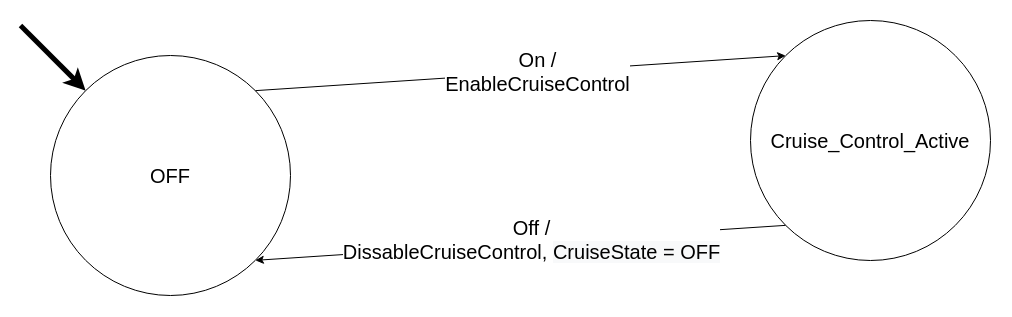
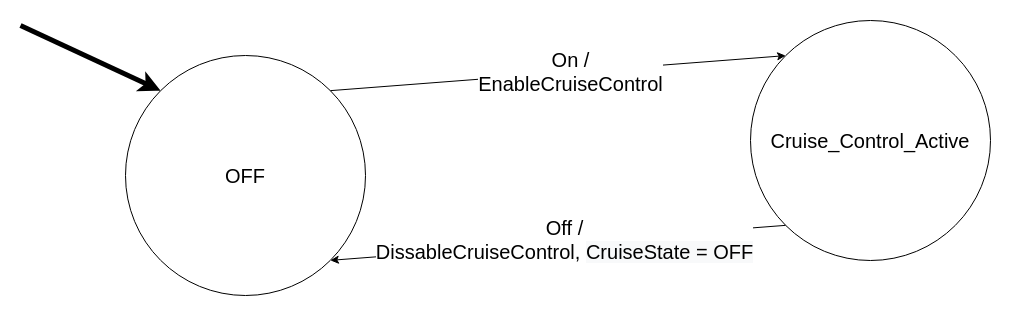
- <mxCell id="2" value="&lt;span style=&quot;font-size: 20px&quot;&gt;OFF&lt;/span&gt;" style="ellipse;whiteSpace=wrap;html=1;aspect=fixed;" parent="1" vertex="1"><mxGeometry x="50" y="55" width="240" height="240" as="geometry" /></mxCell>
+ <mxCell id="2" value="&lt;span style=&quot;font-size: 20px&quot;&gt;OFF&lt;/span&gt;" style="ellipse;whiteSpace=wrap;html=1;aspect=fixed;" parent="1" vertex="1"><mxGeometry x="125" y="55" width="240" height="240" as="geometry" /></mxCell>
